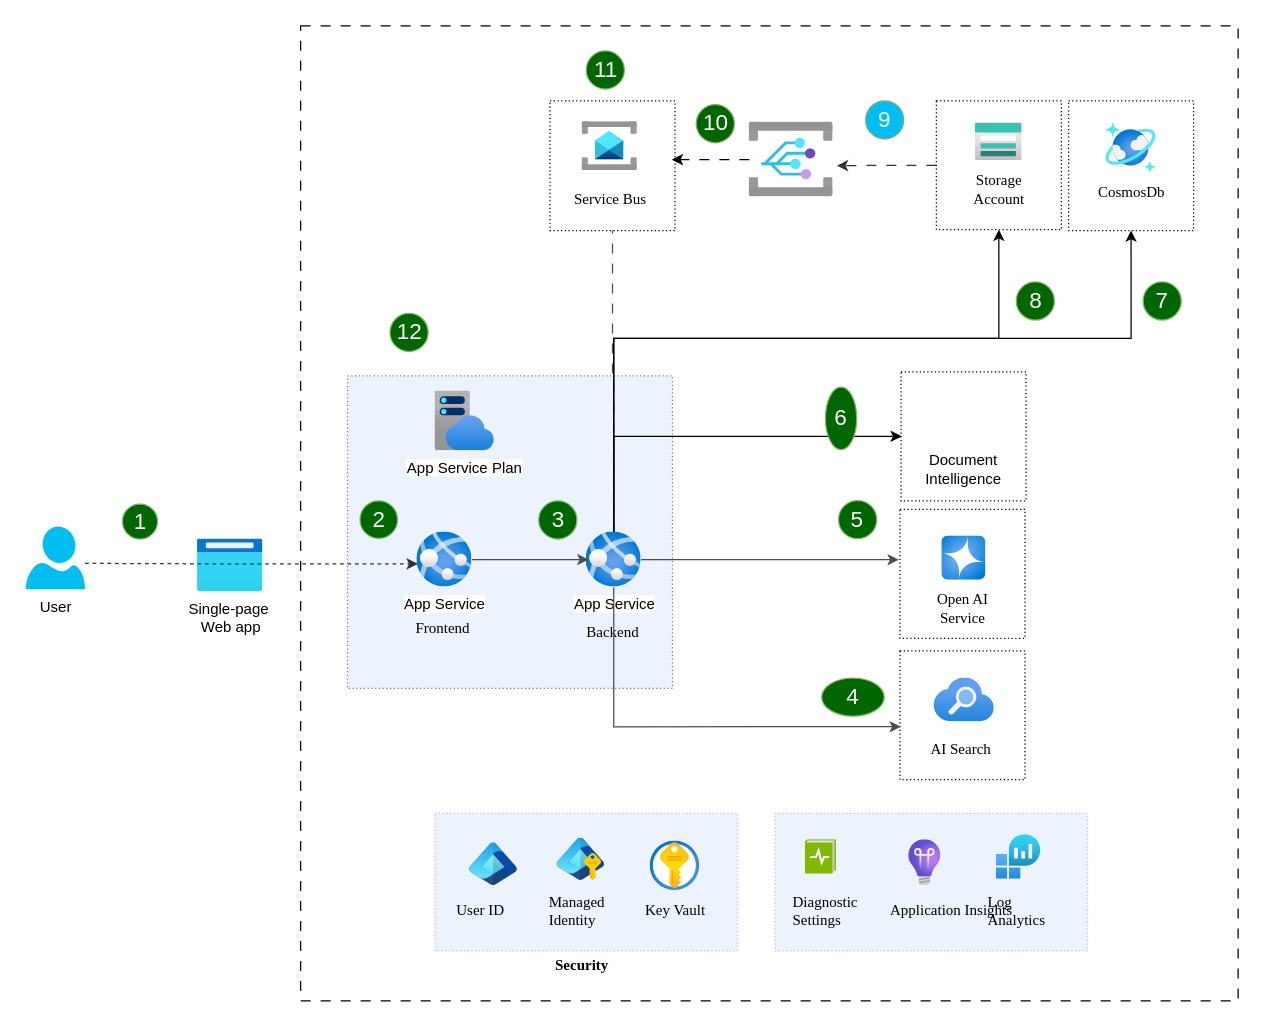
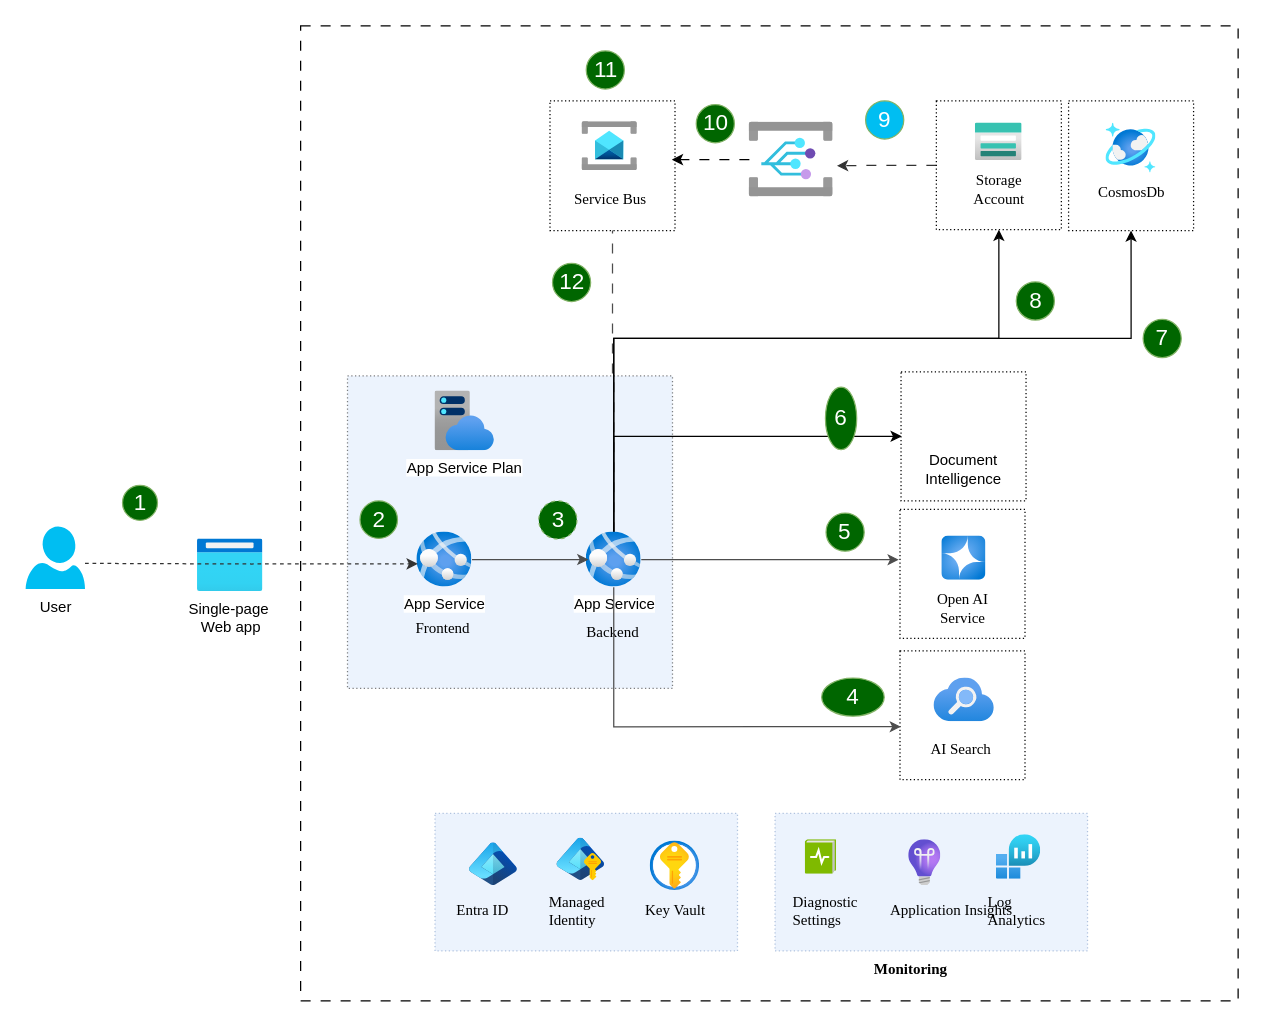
- <mxCell id="57" value="7" style="ellipse;whiteSpace=wrap;html=1;aspect=fixed;fillColor=#006600;strokeColor=#82b366;fontColor=#FFFFFF;fontSize=18;" parent="1" vertex="1"><mxGeometry x="914" y="224.88" width="30.5" height="30.5" as="geometry" /></mxCell>
+ <mxCell id="57" value="7" style="ellipse;whiteSpace=wrap;html=1;aspect=fixed;fillColor=#006600;strokeColor=#82b366;fontColor=#FFFFFF;fontSize=18;" parent="1" vertex="1"><mxGeometry x="914" y="254.88" width="30.5" height="30.5" as="geometry" /></mxCell>
- <mxCell id="68" value="12" style="ellipse;whiteSpace=wrap;html=1;aspect=fixed;fillColor=#006600;strokeColor=#82b366;fontColor=#FFFFFF;fontSize=18;" vertex="1" parent="1"><mxGeometry x="311.5" y="250" width="30.5" height="30.5" as="geometry" /></mxCell>
+ <mxCell id="68" value="12" style="ellipse;whiteSpace=wrap;html=1;aspect=fixed;fillColor=#006600;strokeColor=#82b366;fontColor=#FFFFFF;fontSize=18;" vertex="1" parent="1"><mxGeometry x="441.5" y="210" width="30.5" height="30.5" as="geometry" /></mxCell>
- <mxCell id="55" value="5" style="ellipse;whiteSpace=wrap;html=1;aspect=fixed;fillColor=#006600;strokeColor=#82b366;fontColor=#FFFFFF;fontSize=18;" parent="1" vertex="1"><mxGeometry x="670.35" y="399.75" width="30.5" height="30.5" as="geometry" /></mxCell>
+ <mxCell id="55" value="5" style="ellipse;whiteSpace=wrap;html=1;aspect=fixed;fillColor=#006600;strokeColor=#82b366;fontColor=#FFFFFF;fontSize=18;" parent="1" vertex="1"><mxGeometry x="660.35" y="409.75" width="30.5" height="30.5" as="geometry" /></mxCell>
- <mxCell id="52" value="3" style="ellipse;whiteSpace=wrap;html=1;aspect=fixed;fillColor=#006600;strokeColor=#82b366;fontColor=#FFFFFF;fontSize=18;" parent="1" vertex="1"><mxGeometry x="430.5" y="400" width="30.5" height="30.5" as="geometry" /></mxCell>
+ <mxCell id="52" value="3" style="ellipse;whiteSpace=wrap;html=1;aspect=fixed;fillColor=#006600;strokeColor=#82b366;fontColor=#FFFFFF;fontSize=18;dashed=1;" parent="1" vertex="1"><mxGeometry x="430.5" y="400" width="30.5" height="30.5" as="geometry" /></mxCell>
- <mxCell id="50" value="1" style="ellipse;whiteSpace=wrap;html=1;aspect=fixed;fillColor=#006600;strokeColor=#82b366;fontColor=#FFFFFF;fontSize=18;" parent="1" vertex="1"><mxGeometry x="97.5" y="402.5" width="28" height="28" as="geometry" /></mxCell>
+ <mxCell id="50" value="1" style="ellipse;whiteSpace=wrap;html=1;aspect=fixed;fillColor=#006600;strokeColor=#82b366;fontColor=#FFFFFF;fontSize=18;" parent="1" vertex="1"><mxGeometry x="97.5" y="387.5" width="28" height="28" as="geometry" /></mxCell>
- <mxCell id="54" value="User ID" style="text;strokeColor=none;align=left;fillColor=none;html=1;verticalAlign=middle;whiteSpace=wrap;rounded=0;fontFamily=Verdana;" parent="1" vertex="1"><mxGeometry x="362.5" y="713.08" width="120" height="30" as="geometry" /></mxCell>
+ <mxCell id="54" value="Entra ID" style="text;strokeColor=none;align=left;fillColor=none;html=1;verticalAlign=middle;whiteSpace=wrap;rounded=0;fontFamily=Verdana;" parent="1" vertex="1"><mxGeometry x="362.5" y="713.08" width="120" height="30" as="geometry" /></mxCell>
- <mxCell id="49" value="&lt;b&gt;Security&lt;/b&gt;" style="text;align=left;html=1;verticalAlign=middle;whiteSpace=wrap;rounded=0;fontFamily=Verdana;" parent="1" vertex="1"><mxGeometry x="441.5" y="762" width="120" height="20" as="geometry" /></mxCell>
+ <mxCell id="8" value="&lt;b&gt;Monitoring&lt;/b&gt;" style="text;align=left;html=1;verticalAlign=middle;whiteSpace=wrap;rounded=0;fontFamily=Verdana;" parent="1" vertex="1"><mxGeometry x="696.5" y="765" width="120" height="20" as="geometry" /></mxCell>
